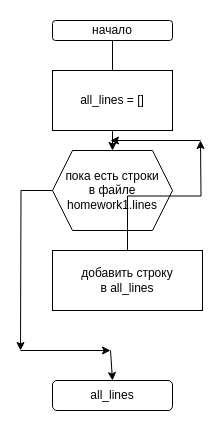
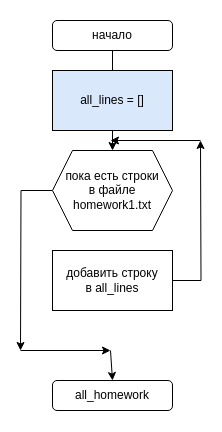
- <mxCell id="3" value="начало" style="rounded=1;whiteSpace=wrap;html=1;" vertex="1" parent="1"><mxGeometry x="52" y="20" width="120" height="20" as="geometry" /></mxCell>
+ <mxCell id="3" value="начало" style="rounded=1;whiteSpace=wrap;html=1;" vertex="1" parent="1"><mxGeometry x="52" y="20" width="120" height="30" as="geometry" /></mxCell>
- <mxCell id="4" value="all_lines = []" style="rounded=0;whiteSpace=wrap;html=1;" vertex="1" parent="1"><mxGeometry x="52" y="70" width="120" height="60" as="geometry" /></mxCell>
+ <mxCell id="4" value="all_lines = []" style="rounded=0;whiteSpace=wrap;html=1;fillColor=#dae8fc;" vertex="1" parent="1"><mxGeometry x="52" y="70" width="120" height="60" as="geometry" /></mxCell>
- <mxCell id="6" value="&lt;div&gt;пока есть строки&lt;/div&gt;&lt;div&gt;в файле &lt;br&gt;&lt;/div&gt;&lt;div&gt;homework1.lines&lt;br&gt;&lt;/div&gt;" style="shape=hexagon;perimeter=hexagonPerimeter2;whiteSpace=wrap;html=1;fixedSize=1;" vertex="1" parent="1"><mxGeometry x="52" y="150" width="120" height="80" as="geometry" /></mxCell>
+ <mxCell id="6" value="&lt;div&gt;пока есть строки&lt;/div&gt;&lt;div&gt;в файле &lt;br&gt;&lt;/div&gt;&lt;div&gt;homework1.txt&lt;br&gt;&lt;/div&gt;" style="shape=hexagon;perimeter=hexagonPerimeter2;whiteSpace=wrap;html=1;fixedSize=1;" vertex="1" parent="1"><mxGeometry x="52" y="150" width="120" height="80" as="geometry" /></mxCell>
- <mxCell id="8" value="&lt;div&gt;добавить строку &lt;br&gt;&lt;/div&gt;&lt;div&gt;в all_lines&lt;br&gt;&lt;/div&gt;" style="rounded=0;whiteSpace=wrap;html=1;" vertex="1" parent="1"><mxGeometry x="52" y="250" width="150" height="60" as="geometry" /></mxCell>
+ <mxCell id="8" value="&lt;div&gt;добавить строку &lt;br&gt;&lt;/div&gt;&lt;div&gt;в all_lines&lt;br&gt;&lt;/div&gt;" style="rounded=0;whiteSpace=wrap;html=1;" vertex="1" parent="1"><mxGeometry x="52" y="250" width="120" height="60" as="geometry" /></mxCell>
- <mxCell id="10" value="all_lines" style="rounded=1;whiteSpace=wrap;html=1;" vertex="1" parent="1"><mxGeometry x="52" y="380" width="120" height="30" as="geometry" /></mxCell>
+ <mxCell id="10" value="all_homework" style="rounded=1;whiteSpace=wrap;html=1;" vertex="1" parent="1"><mxGeometry x="52" y="380" width="120" height="30" as="geometry" /></mxCell>
